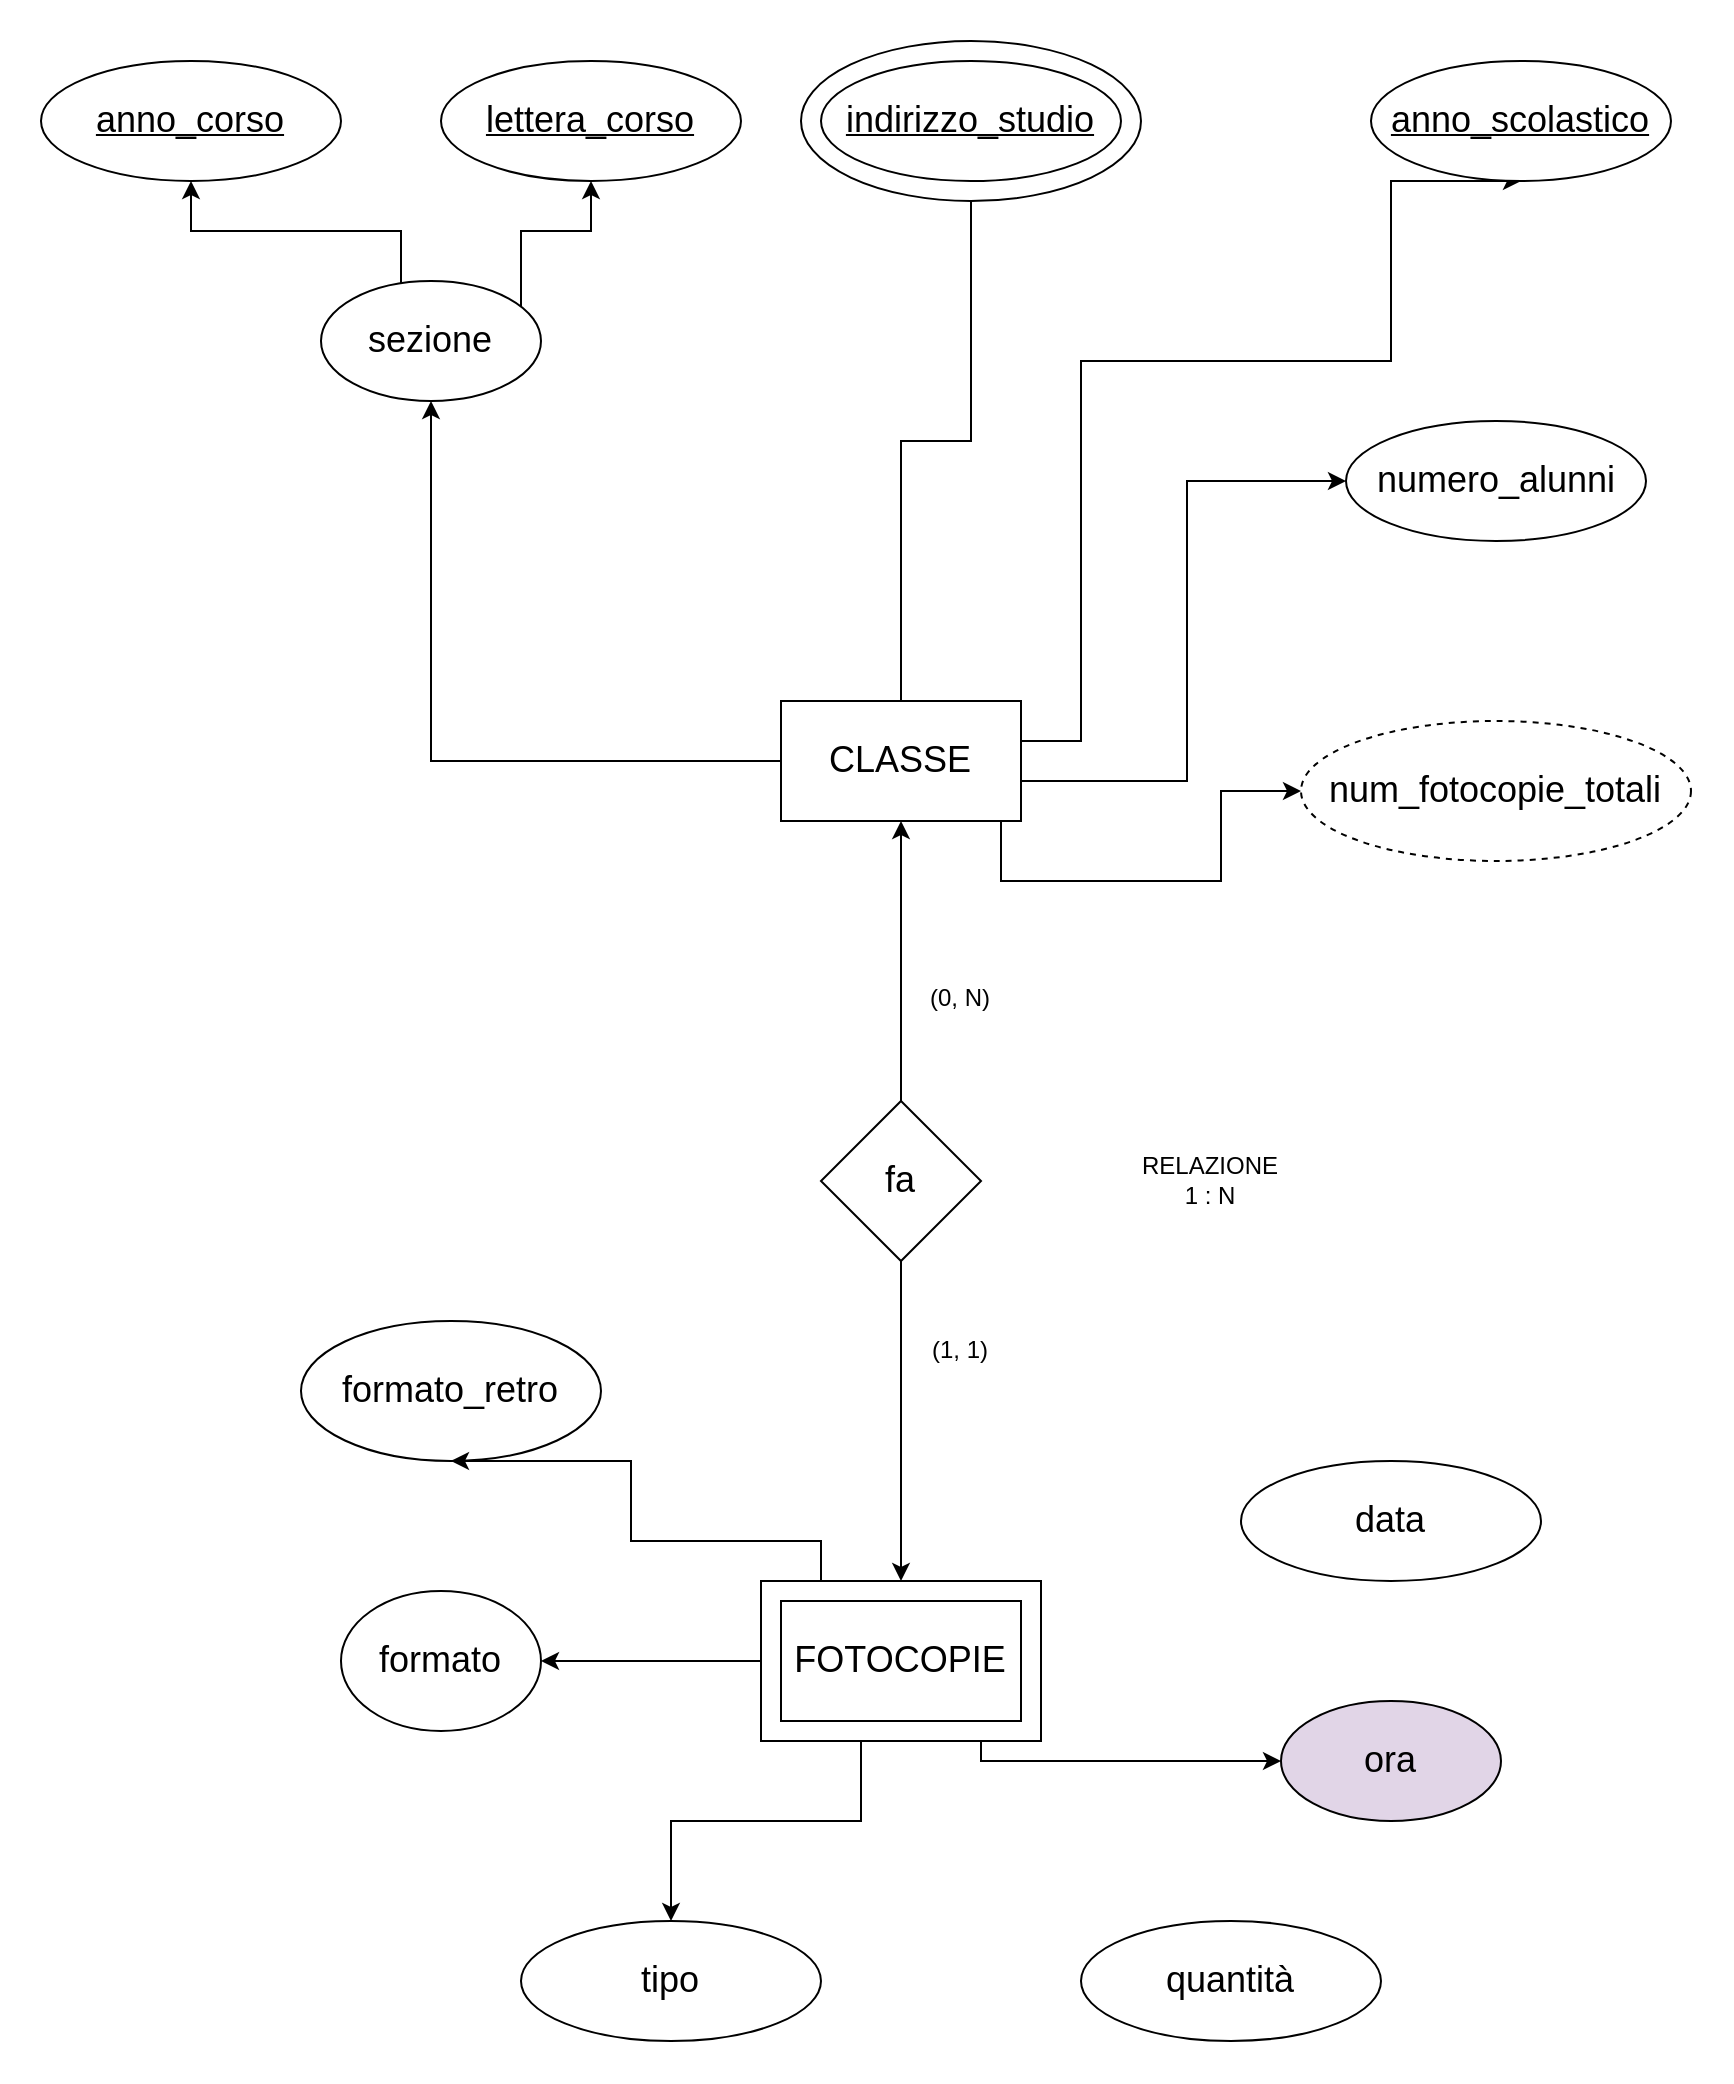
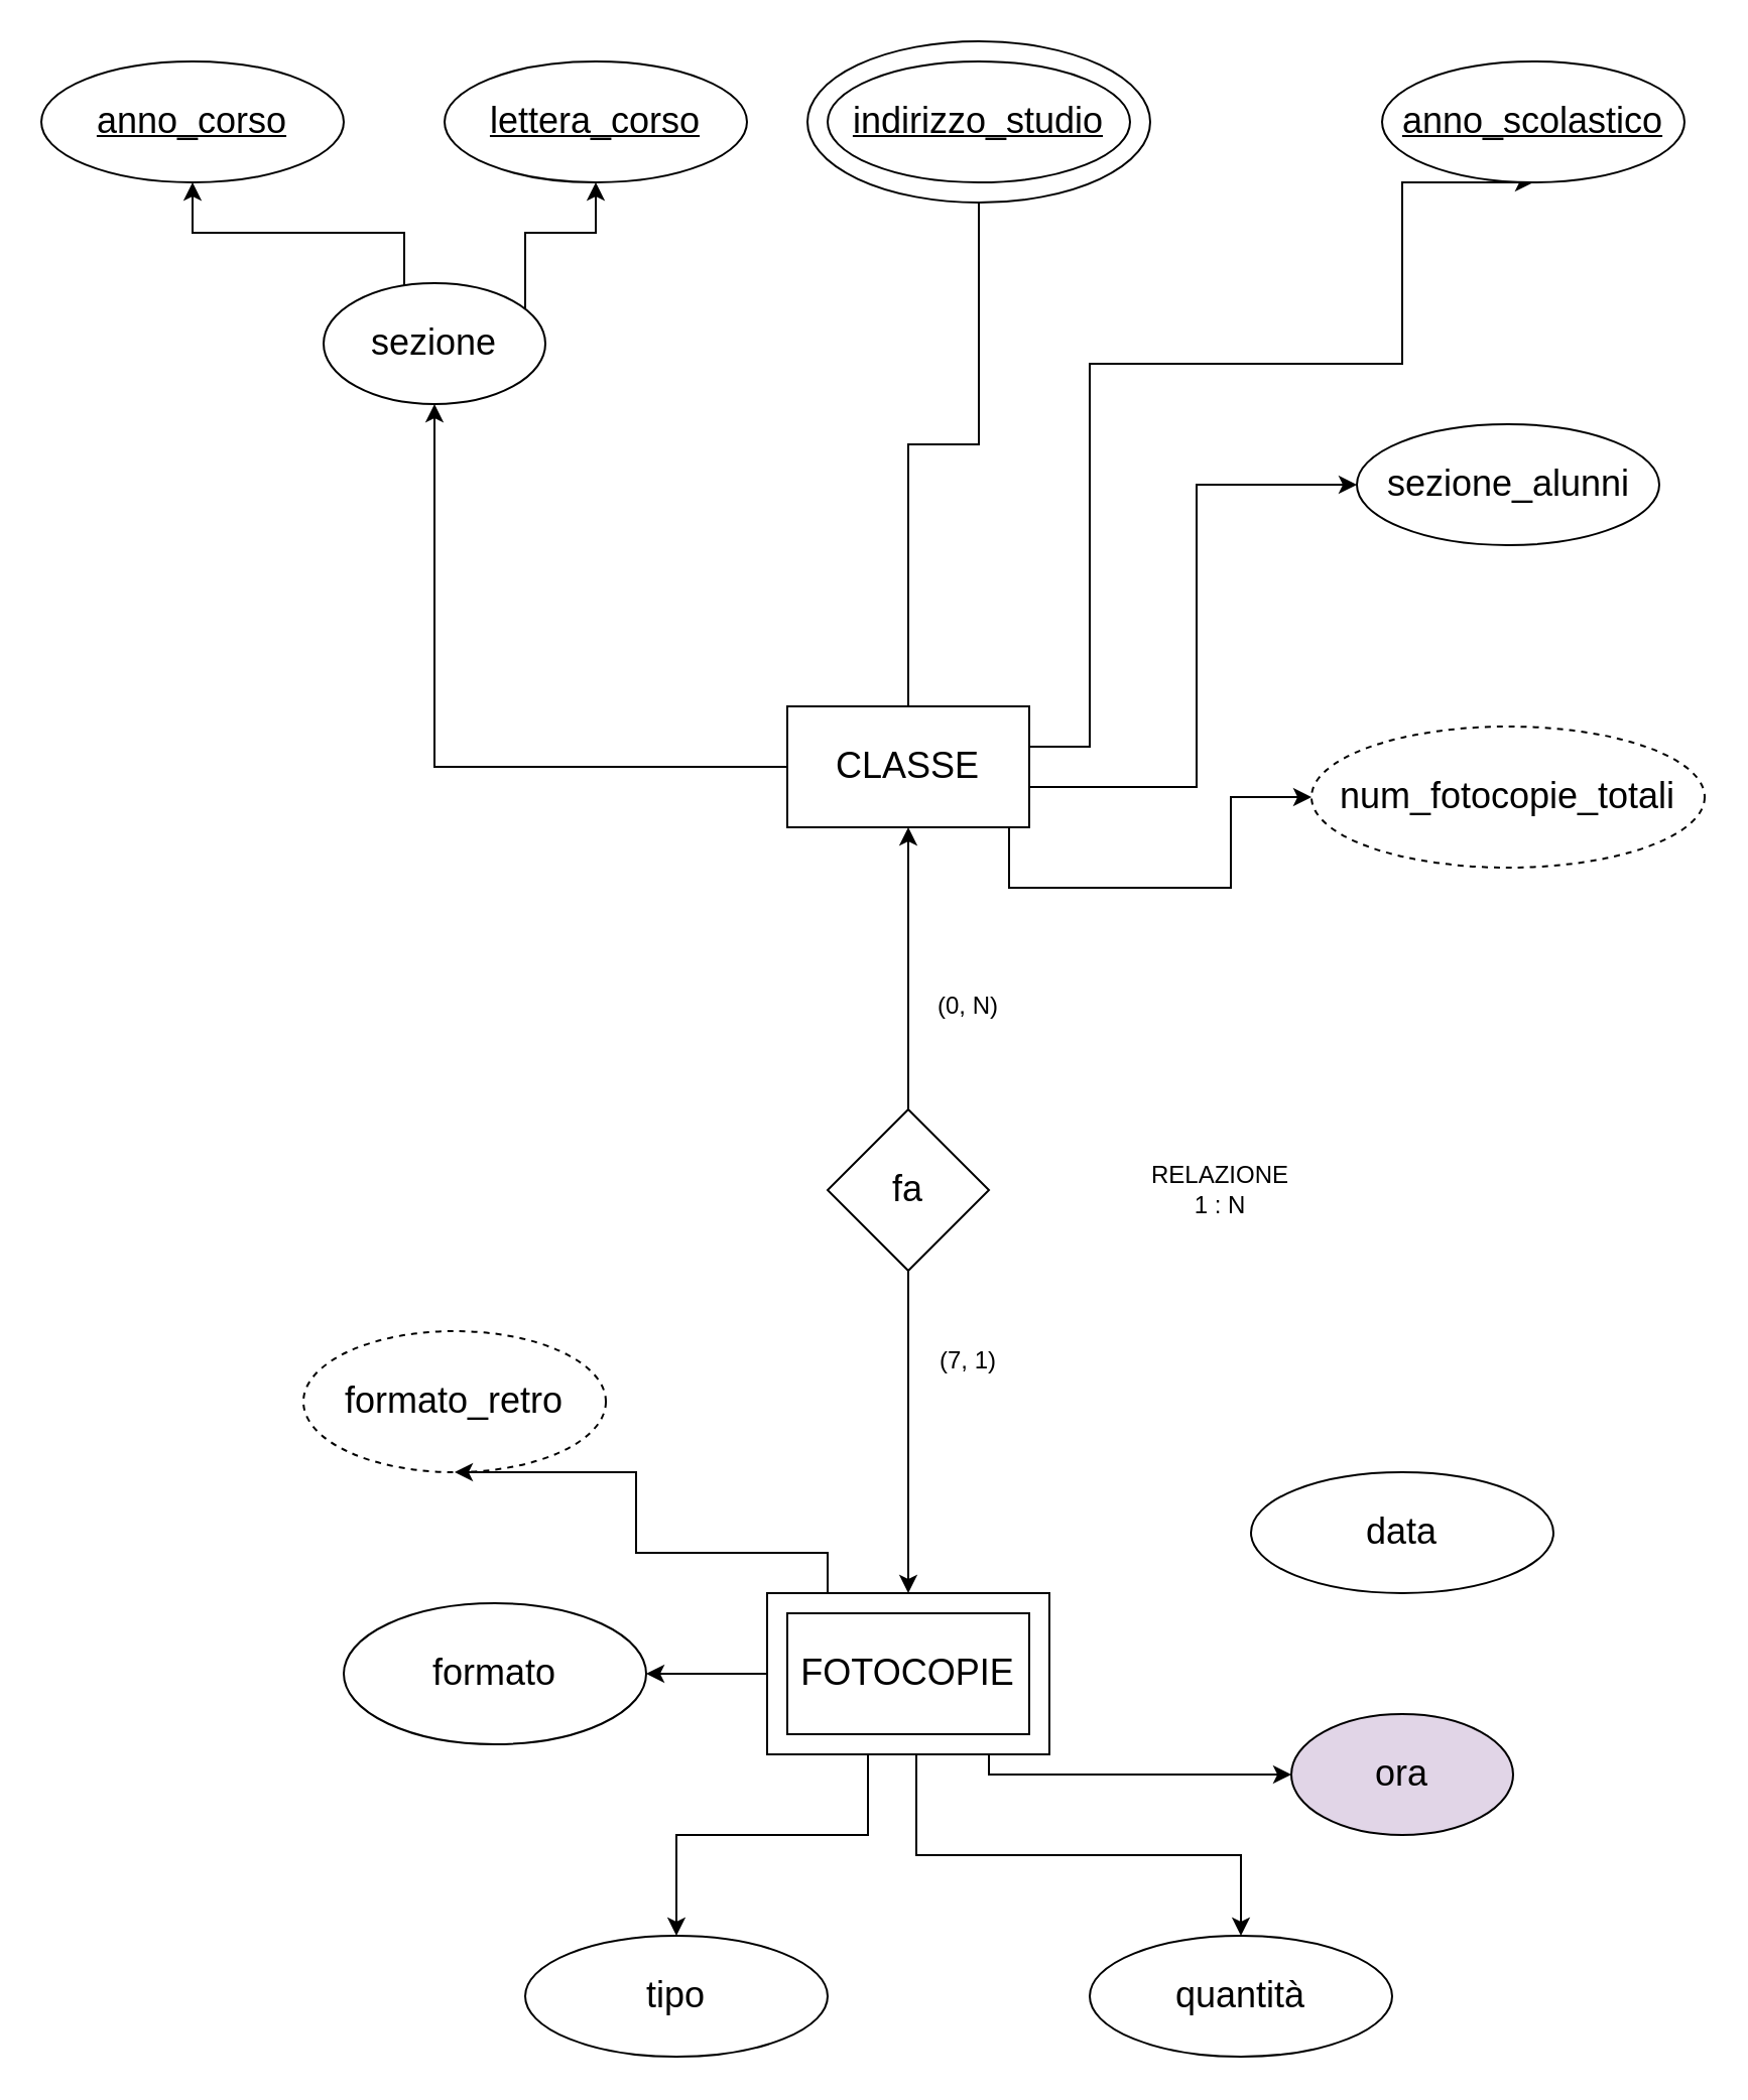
- <mxCell id="11" value="&lt;font style=&quot;font-size: 18px;&quot;&gt;numero_alunni&lt;/font&gt;" style="ellipse;whiteSpace=wrap;html=1;" vertex="1" parent="1"><mxGeometry x="672.5" y="210" width="150" height="60" as="geometry" /></mxCell>
+ <mxCell id="11" value="&lt;font style=&quot;font-size: 18px;&quot;&gt;sezione_alunni&lt;/font&gt;" style="ellipse;whiteSpace=wrap;html=1;" vertex="1" parent="1"><mxGeometry x="672.5" y="210" width="150" height="60" as="geometry" /></mxCell>
- <mxCell id="37" value="(1, 1)" style="text;html=1;align=center;verticalAlign=middle;whiteSpace=wrap;rounded=0;" vertex="1" parent="1"><mxGeometry x="450" y="660" width="60" height="30" as="geometry" /></mxCell>
+ <mxCell id="37" value="(7, 1)" style="text;html=1;align=center;verticalAlign=middle;whiteSpace=wrap;rounded=0;" vertex="1" parent="1"><mxGeometry x="450" y="660" width="60" height="30" as="geometry" /></mxCell>
- <mxCell id="27" value="&lt;span style=&quot;font-size: 18px;&quot;&gt;formato_retro&lt;/span&gt;" style="ellipse;whiteSpace=wrap;html=1;" vertex="1" parent="1"><mxGeometry x="150" y="660" width="150" height="70" as="geometry" /></mxCell>
+ <mxCell id="27" value="&lt;span style=&quot;font-size: 18px;&quot;&gt;formato_retro&lt;/span&gt;" style="ellipse;whiteSpace=wrap;html=1;dashed=1;" vertex="1" parent="1"><mxGeometry x="150" y="660" width="150" height="70" as="geometry" /></mxCell>
- <mxCell id="26" value="&lt;span style=&quot;font-size: 18px;&quot;&gt;formato&lt;/span&gt;" style="ellipse;whiteSpace=wrap;html=1;" vertex="1" parent="1"><mxGeometry x="170" y="795" width="100" height="70" as="geometry" /></mxCell>
+ <mxCell id="26" value="&lt;span style=&quot;font-size: 18px;&quot;&gt;formato&lt;/span&gt;" style="ellipse;whiteSpace=wrap;html=1;" vertex="1" parent="1"><mxGeometry x="170" y="795" width="150" height="70" as="geometry" /></mxCell>
+ <mxCell id="17" style="edgeStyle=orthogonalEdgeStyle;rounded=0;orthogonalLoop=1;jettySize=auto;html=1;entryX=0.5;entryY=0;entryDx=0;entryDy=0;" edge="1" parent="1" source="30" target="21"><mxGeometry relative="1" as="geometry"><Array as="points"><mxPoint x="454" y="920" /><mxPoint x="615" y="920" /></Array></mxGeometry></mxCell>
